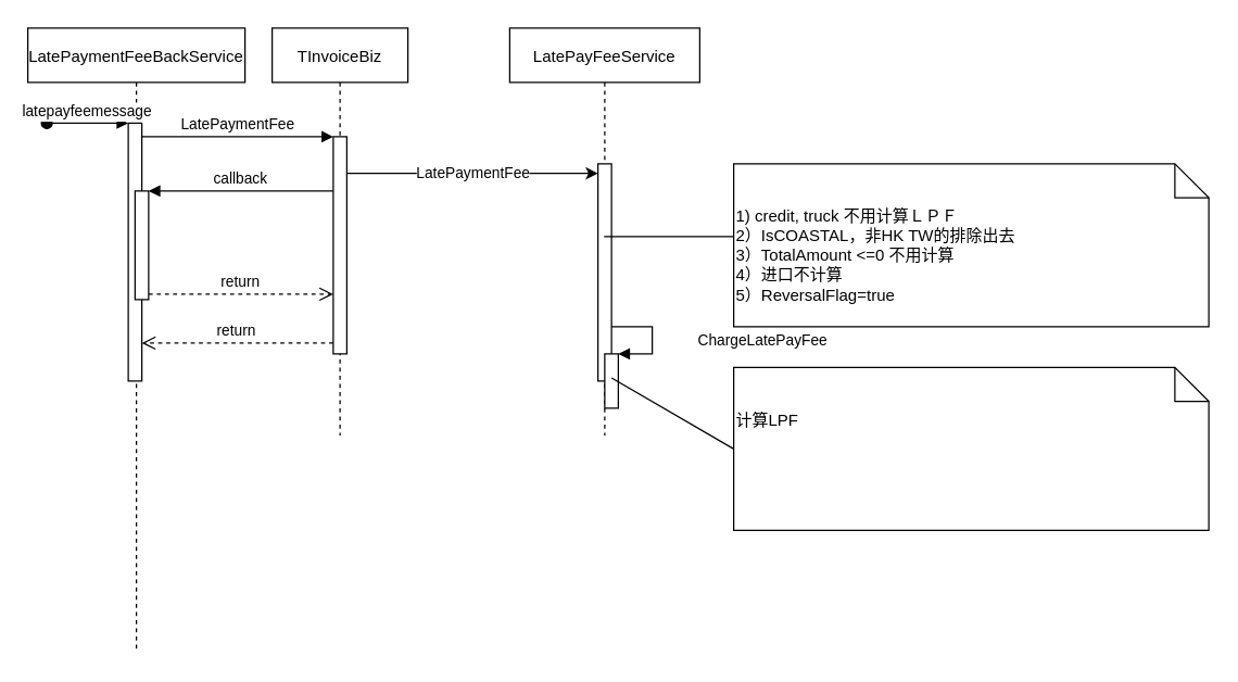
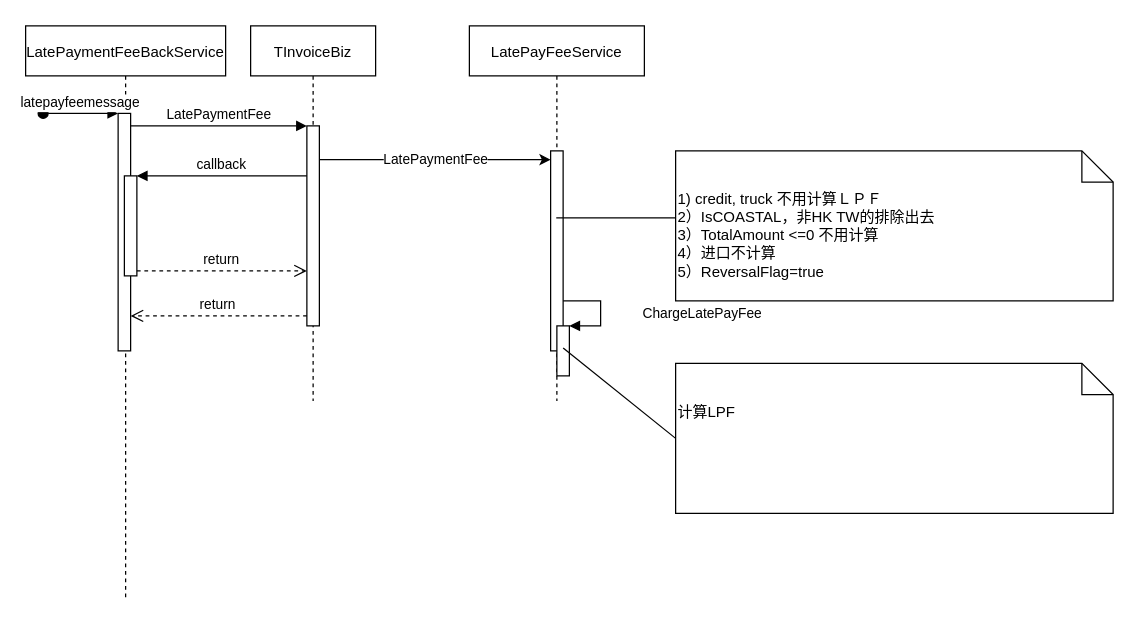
- <mxCell id="19" value="&lt;div style=&quot;&quot;&gt;计算LPF&lt;/div&gt;&lt;div style=&quot;&quot;&gt;&lt;br&gt;&lt;/div&gt;" style="shape=note2;boundedLbl=1;whiteSpace=wrap;html=1;size=25;verticalAlign=top;align=left;" vertex="1" parent="1"><mxGeometry x="540" y="270" width="350" height="120" as="geometry" /></mxCell>
+ <mxCell id="19" value="&lt;div style=&quot;&quot;&gt;计算LPF&lt;/div&gt;&lt;div style=&quot;&quot;&gt;&lt;br&gt;&lt;/div&gt;" style="shape=note2;boundedLbl=1;whiteSpace=wrap;html=1;size=25;verticalAlign=top;align=left;" vertex="1" parent="1"><mxGeometry x="540" y="290" width="350" height="120" as="geometry" /></mxCell>
